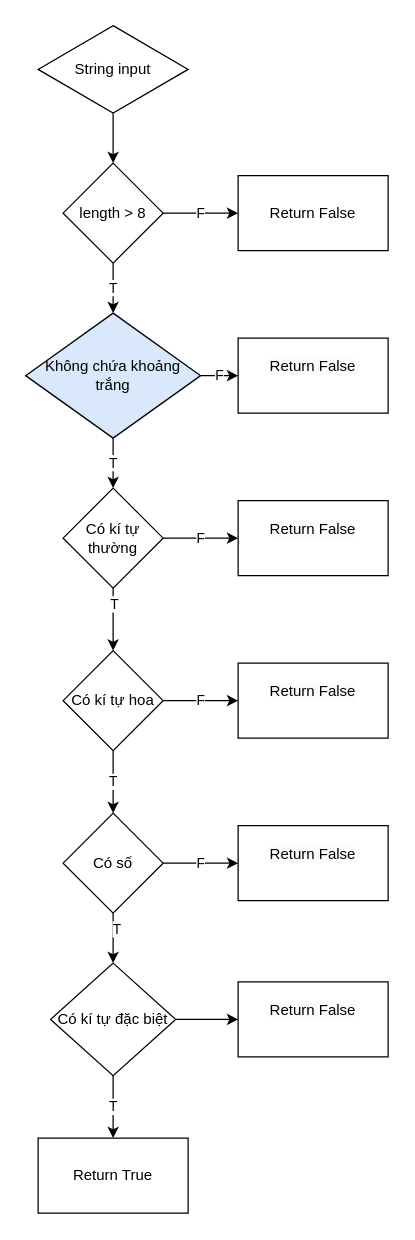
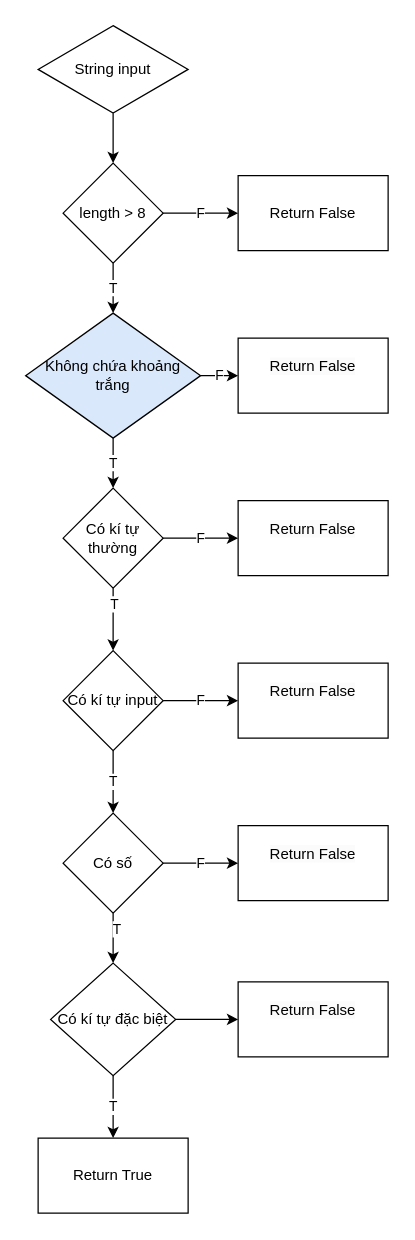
- <mxCell id="17" value="Có kí tự hoa" style="rhombus;whiteSpace=wrap;html=1;" vertex="1" parent="1"><mxGeometry x="50" y="520" width="80" height="80" as="geometry" /></mxCell>
+ <mxCell id="17" value="Có kí tự input" style="rhombus;whiteSpace=wrap;html=1;" vertex="1" parent="1"><mxGeometry x="50" y="520" width="80" height="80" as="geometry" /></mxCell>
